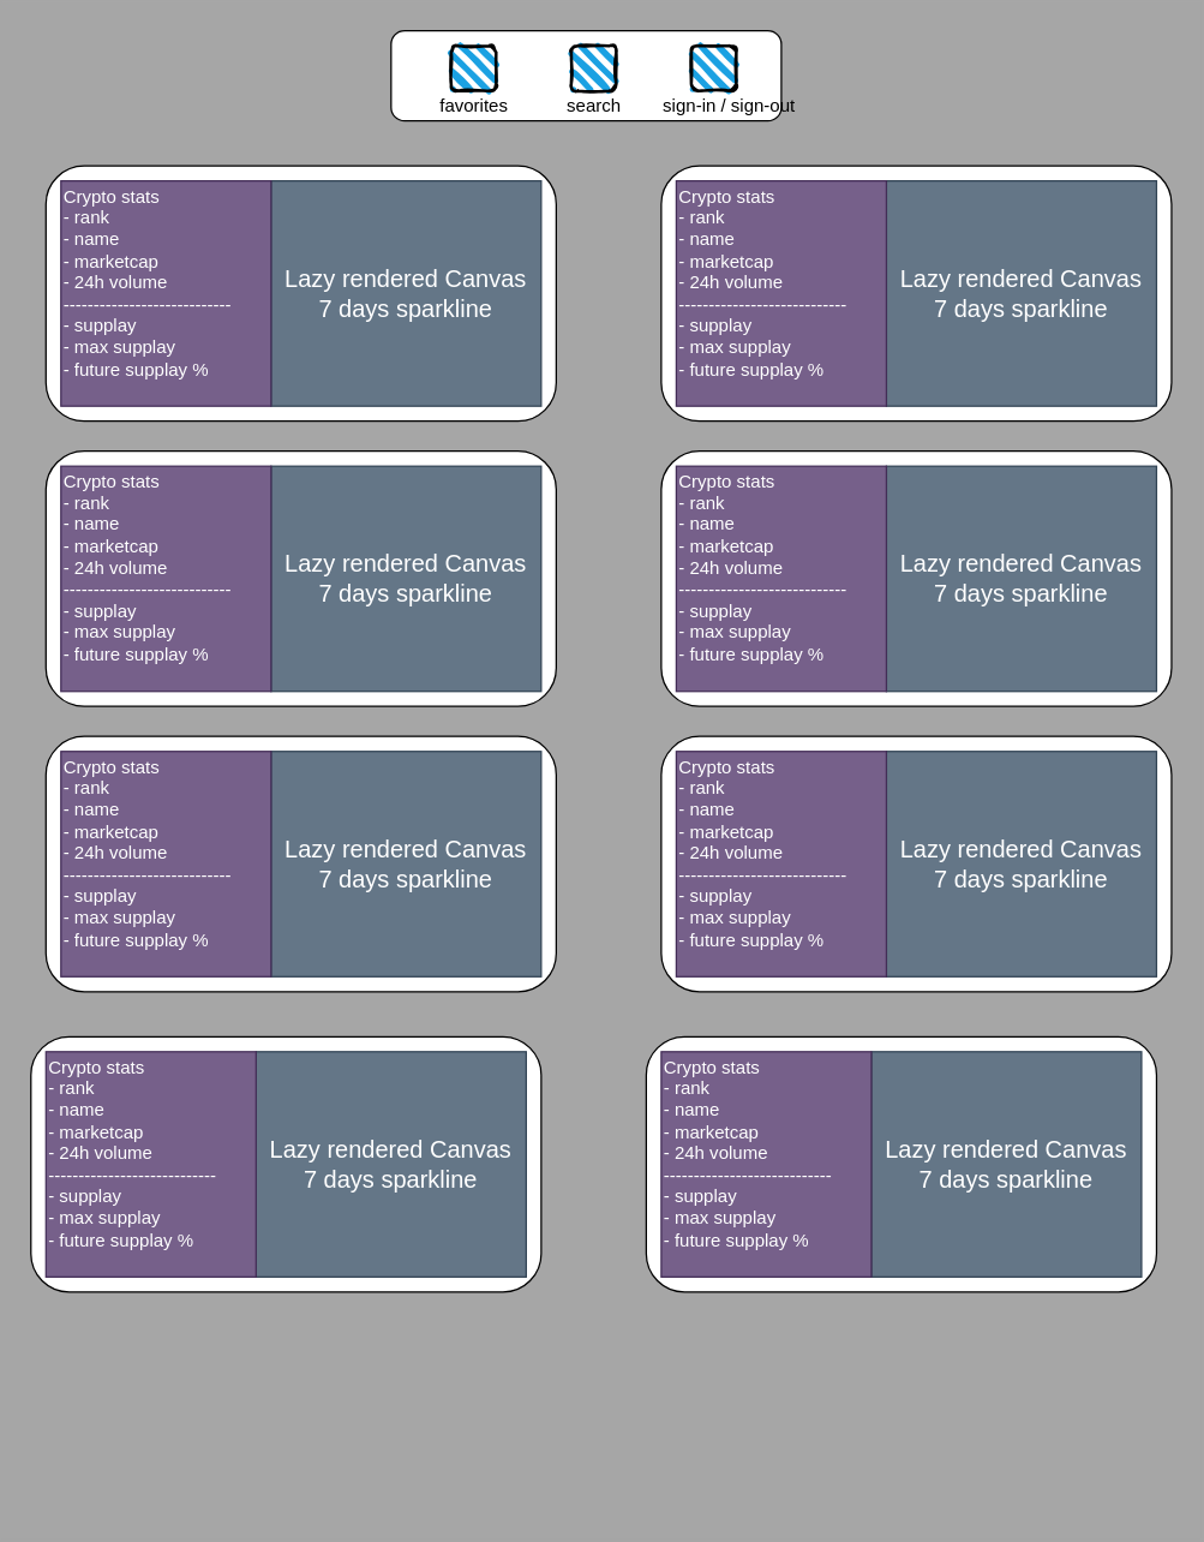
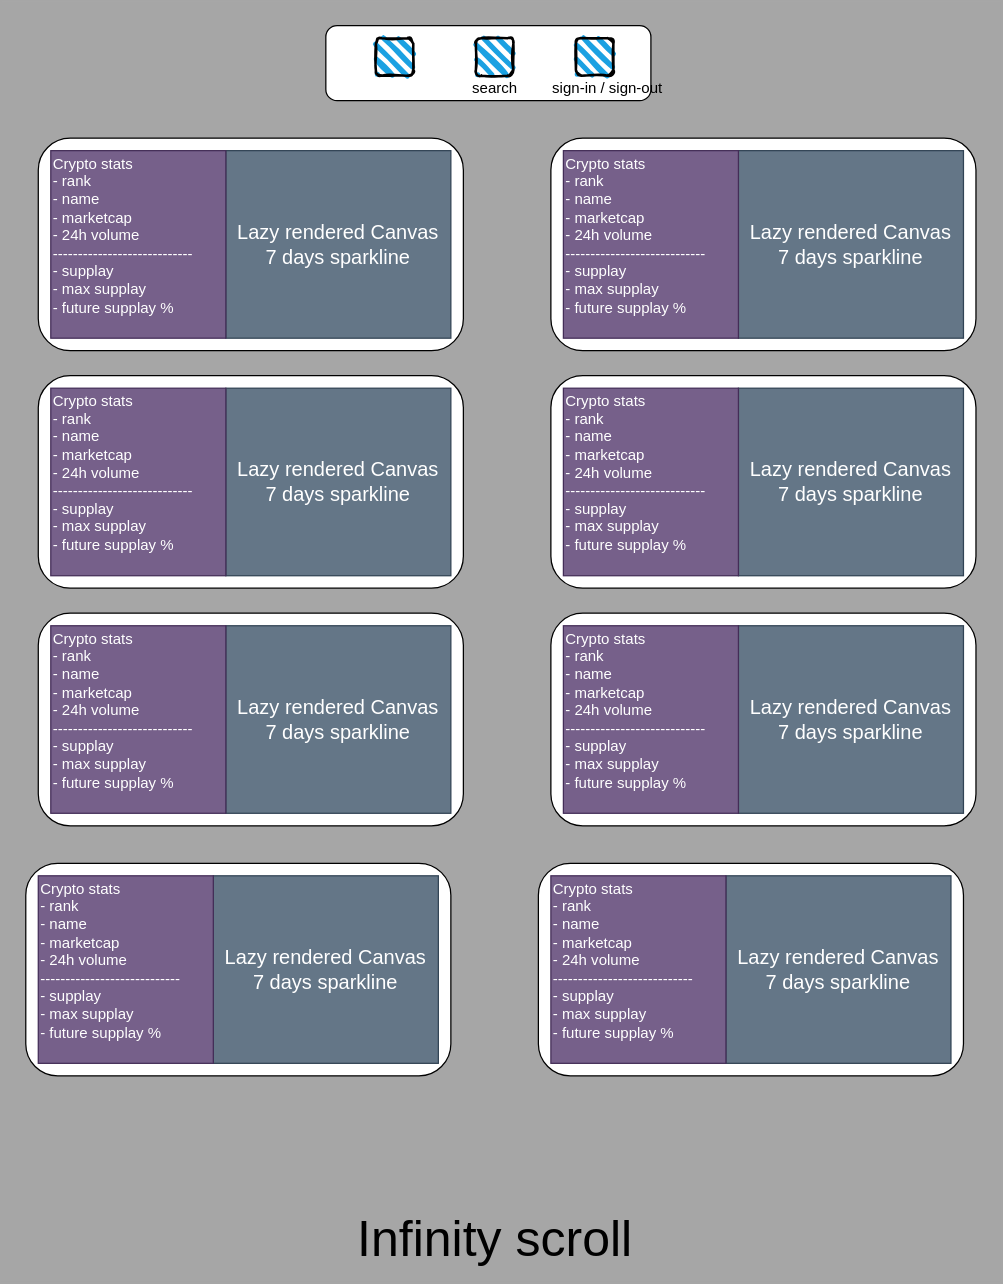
- <mxCell id="6" value="favorites" style="text;html=1;align=center;verticalAlign=middle;resizable=0;points=[];autosize=1;strokeColor=none;" parent="1" vertex="1"><mxGeometry x="285" y="60" width="60" height="20" as="geometry" /></mxCell>
+ <mxCell id="33" value="&lt;font style=&quot;font-size: 40px&quot;&gt;Infinity scroll&lt;/font&gt;" style="text;html=1;align=center;verticalAlign=middle;resizable=0;points=[];autosize=1;strokeColor=none;" vertex="1" parent="1"><mxGeometry x="275" y="975" width="240" height="30" as="geometry" /></mxCell>
